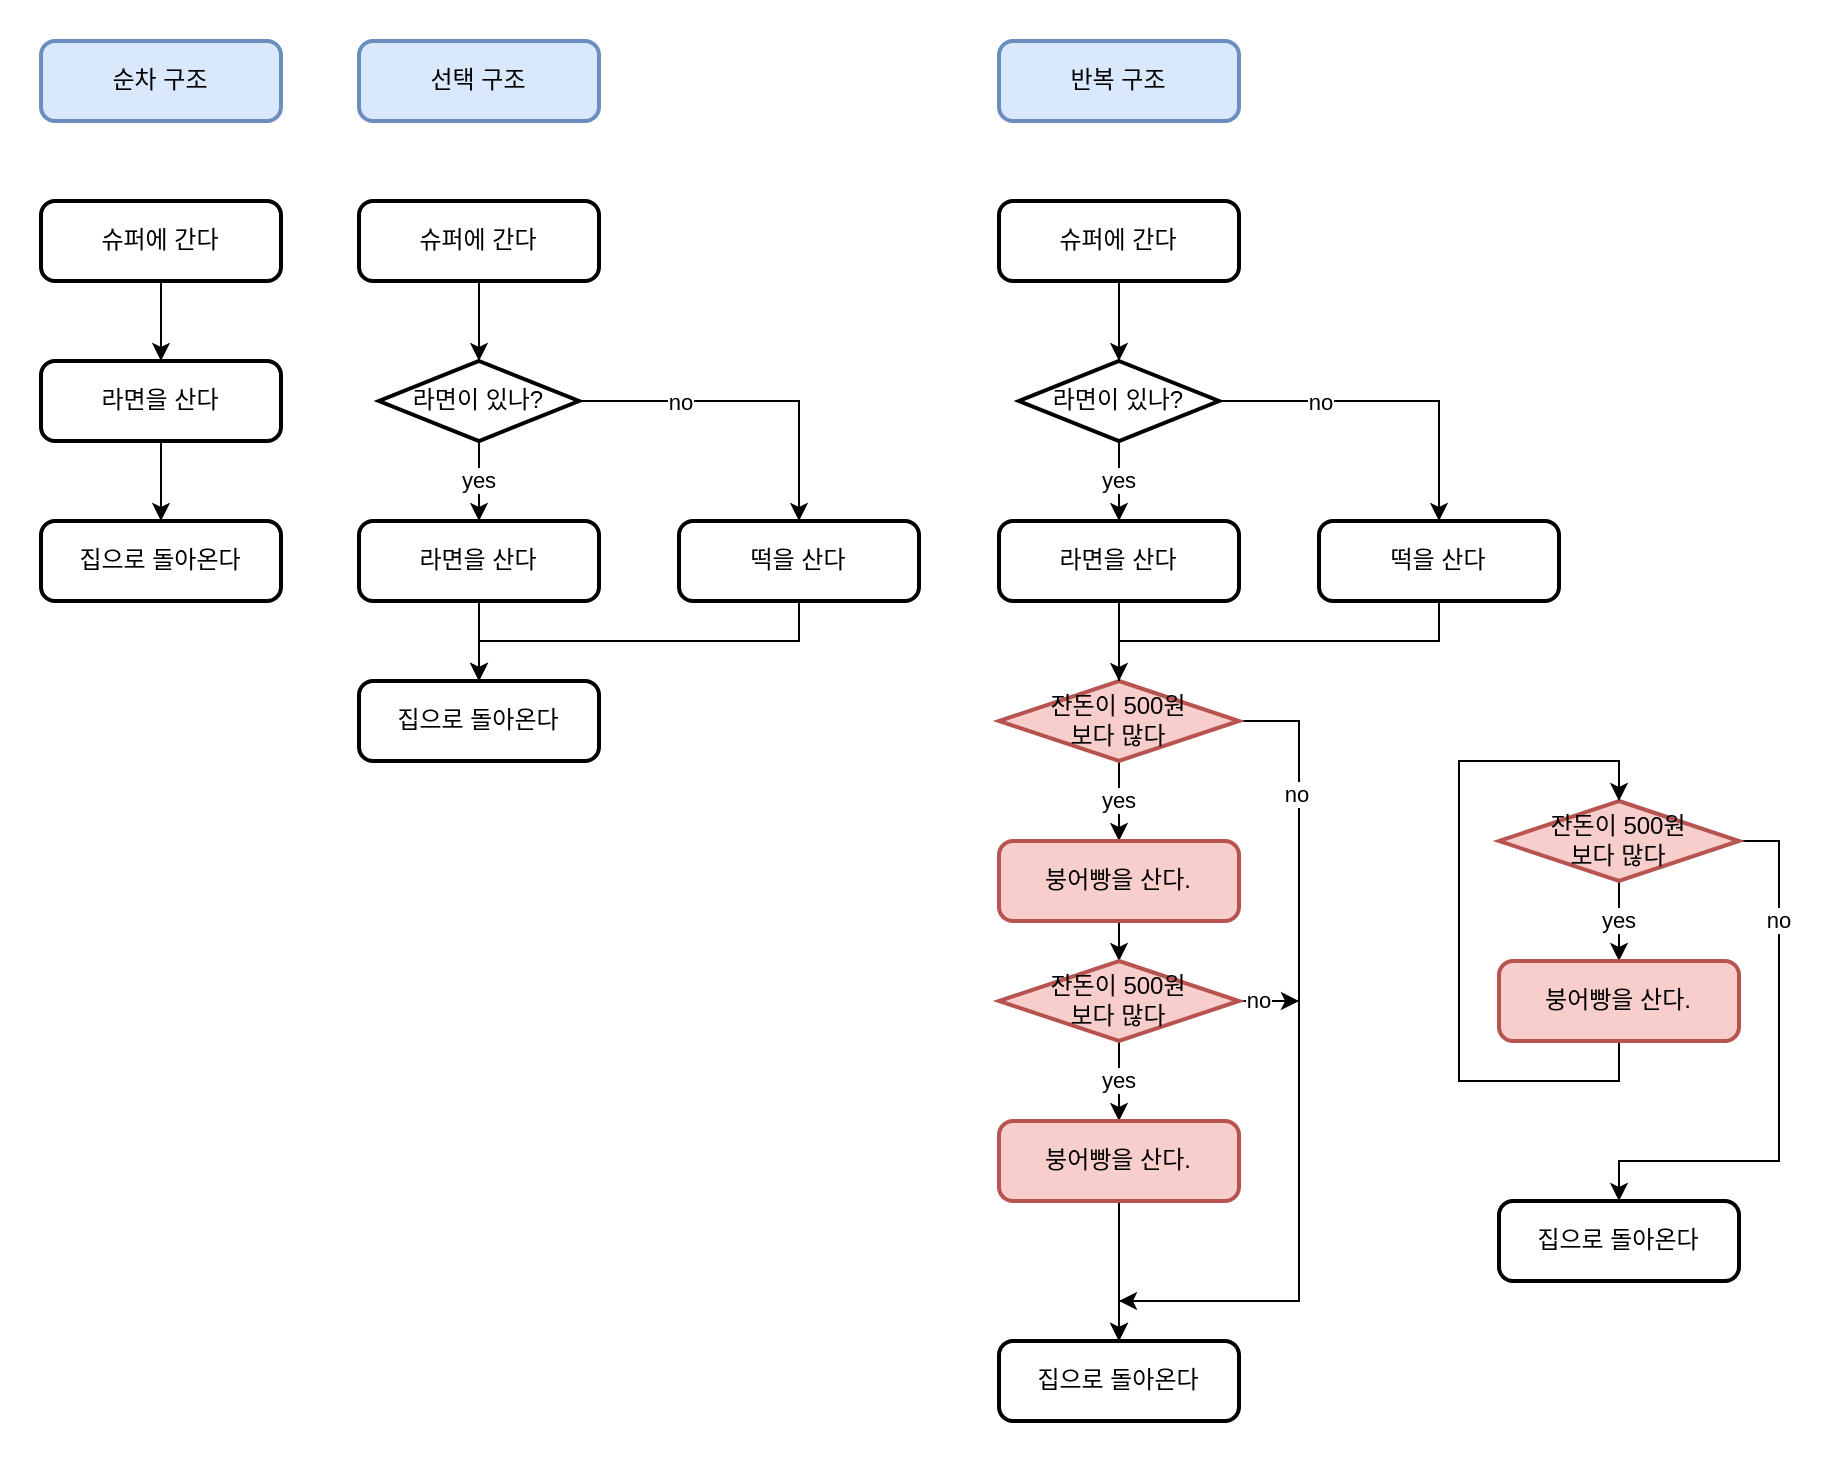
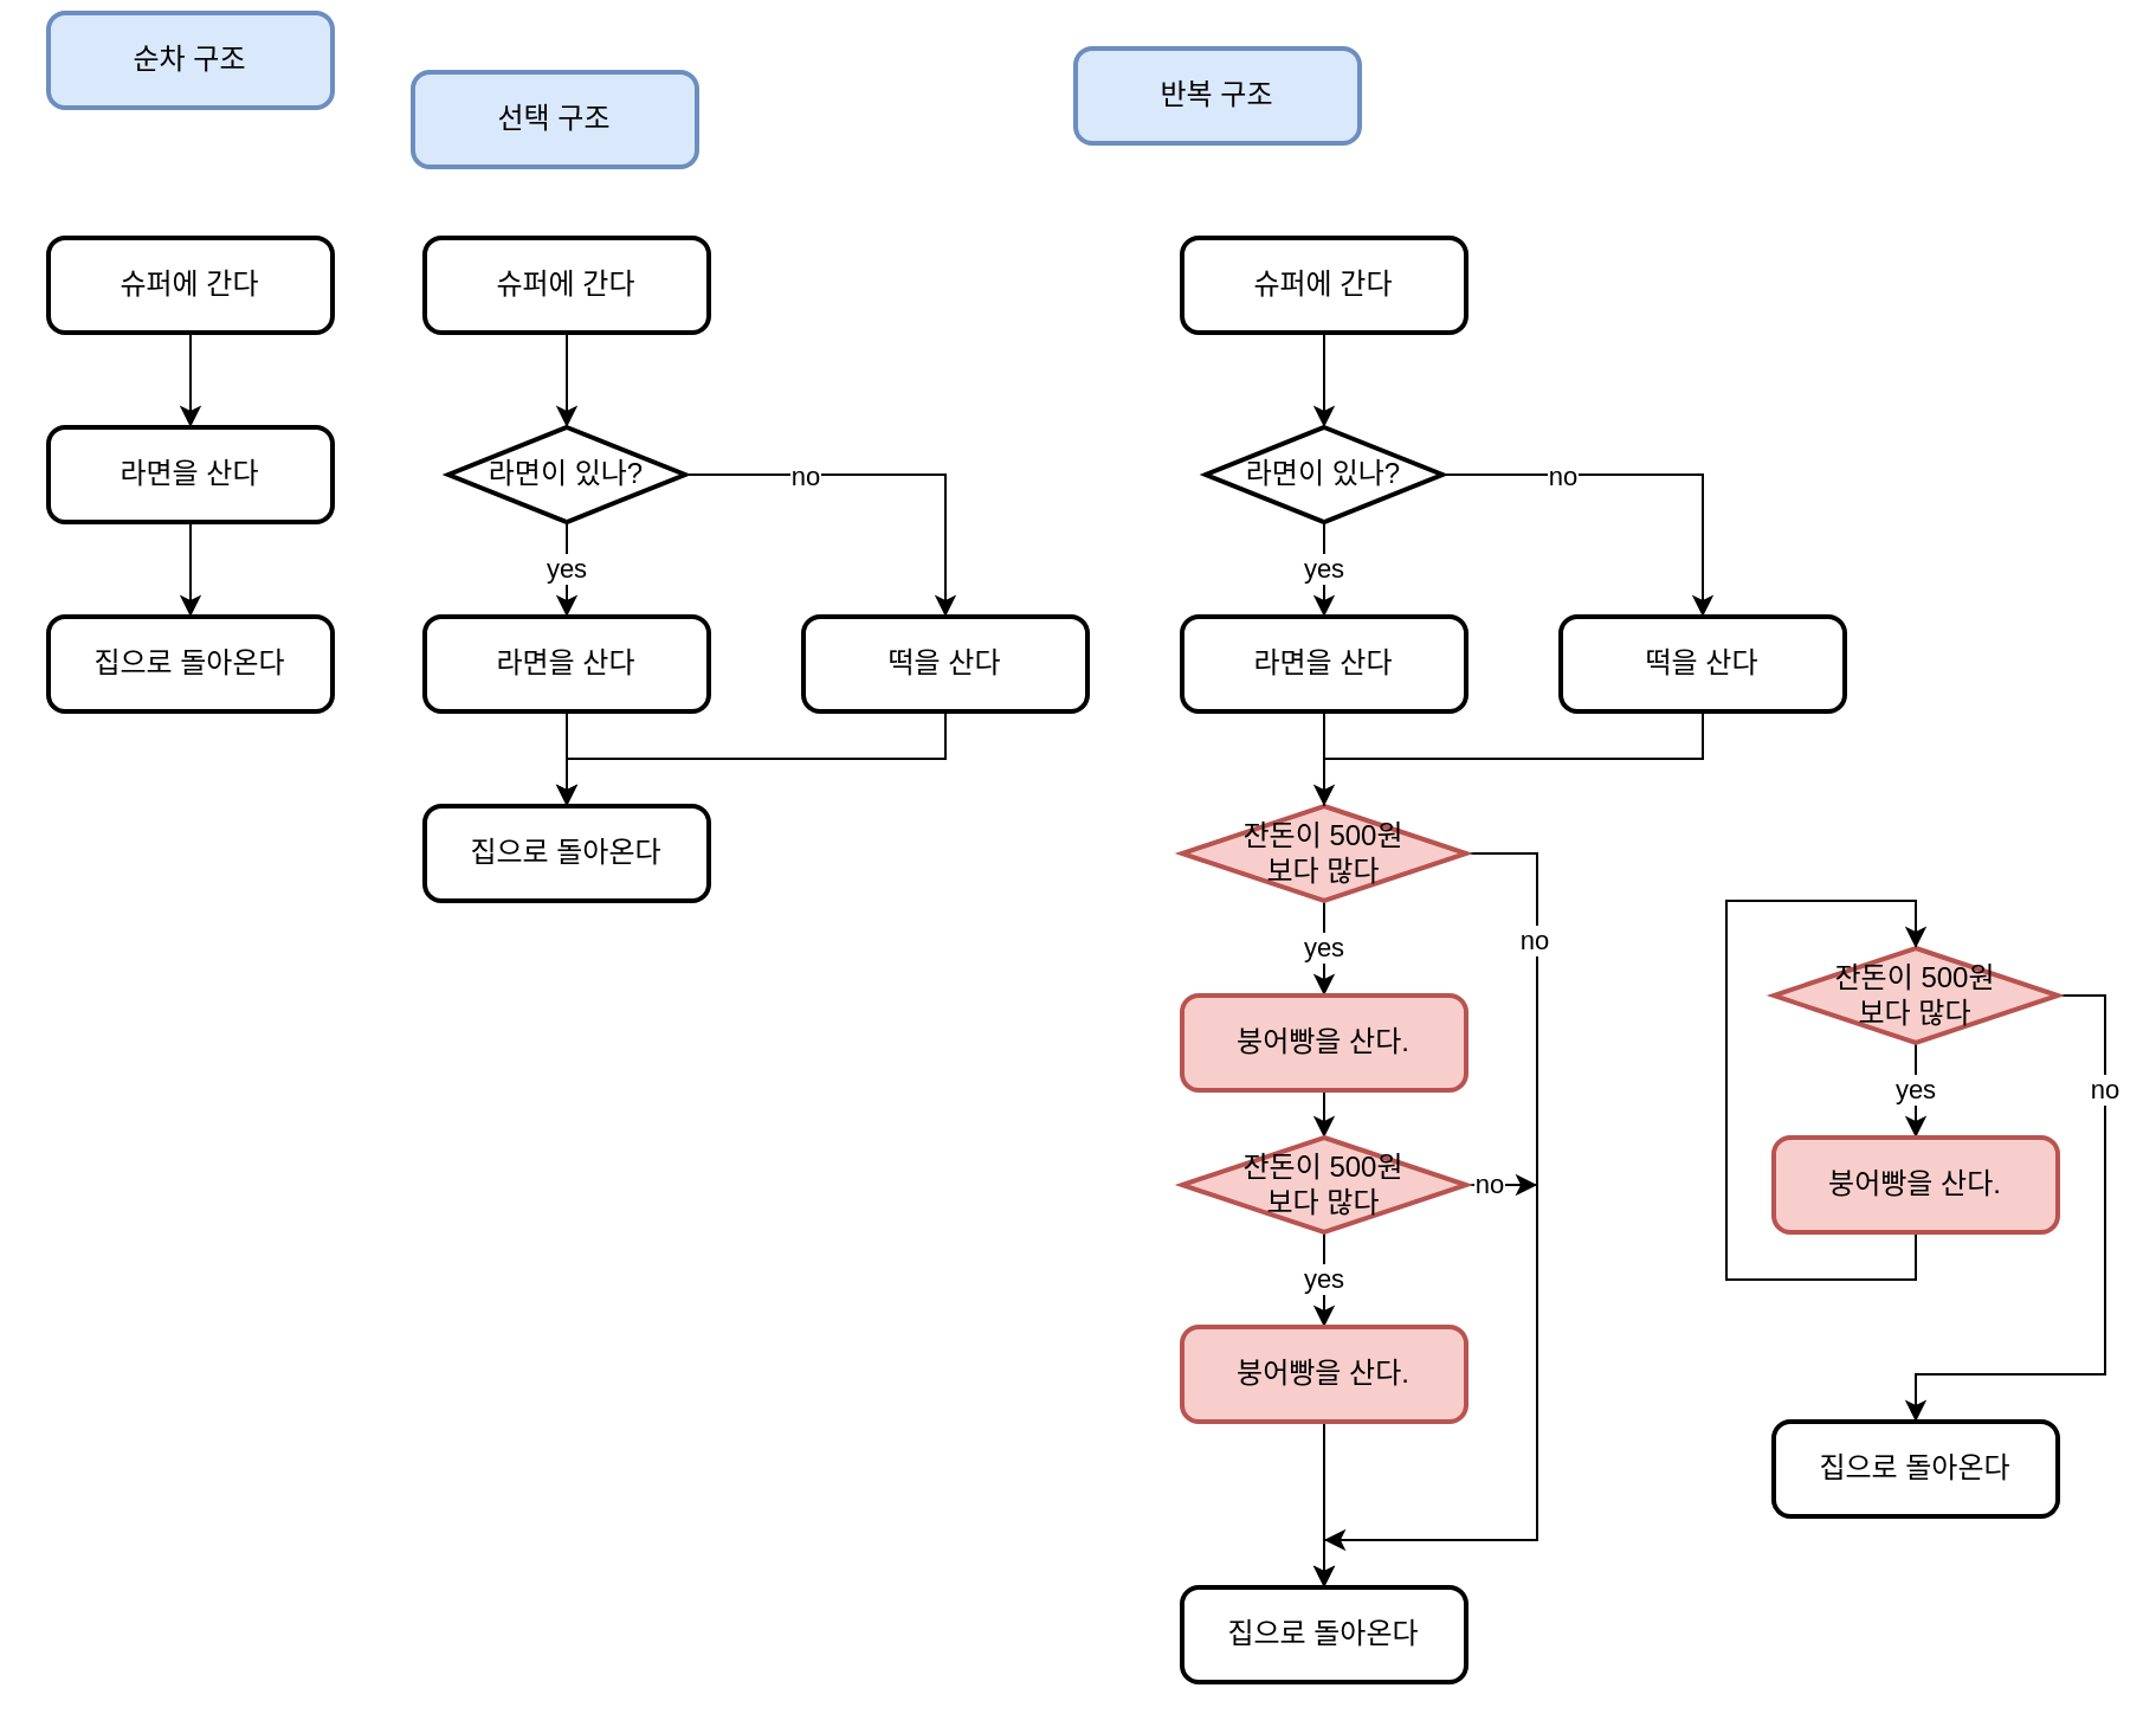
- <mxCell id="7" value="순차 구조" style="rounded=1;whiteSpace=wrap;html=1;absoluteArcSize=1;arcSize=14;strokeWidth=2;fillColor=#dae8fc;strokeColor=#6c8ebf;" vertex="1" parent="1"><mxGeometry x="20" y="20" width="120" height="40" as="geometry" /></mxCell>
+ <mxCell id="7" value="순차 구조" style="rounded=1;whiteSpace=wrap;html=1;absoluteArcSize=1;arcSize=14;strokeWidth=2;fillColor=#dae8fc;strokeColor=#6c8ebf;" vertex="1" parent="1"><mxGeometry x="20" y="5" width="120" height="40" as="geometry" /></mxCell>
- <mxCell id="8" value="선택 구조" style="rounded=1;whiteSpace=wrap;html=1;absoluteArcSize=1;arcSize=14;strokeWidth=2;fillColor=#dae8fc;strokeColor=#6c8ebf;" vertex="1" parent="1"><mxGeometry x="179" y="20" width="120" height="40" as="geometry" /></mxCell>
+ <mxCell id="8" value="선택 구조" style="rounded=1;whiteSpace=wrap;html=1;absoluteArcSize=1;arcSize=14;strokeWidth=2;fillColor=#dae8fc;strokeColor=#6c8ebf;" vertex="1" parent="1"><mxGeometry x="174" y="30" width="120" height="40" as="geometry" /></mxCell>
- <mxCell id="20" value="반복 구조" style="rounded=1;whiteSpace=wrap;html=1;absoluteArcSize=1;arcSize=14;strokeWidth=2;fillColor=#dae8fc;strokeColor=#6c8ebf;" vertex="1" parent="1"><mxGeometry x="499" y="20" width="120" height="40" as="geometry" /></mxCell>
+ <mxCell id="20" value="반복 구조" style="rounded=1;whiteSpace=wrap;html=1;absoluteArcSize=1;arcSize=14;strokeWidth=2;fillColor=#dae8fc;strokeColor=#6c8ebf;" vertex="1" parent="1"><mxGeometry x="454" y="20" width="120" height="40" as="geometry" /></mxCell>
